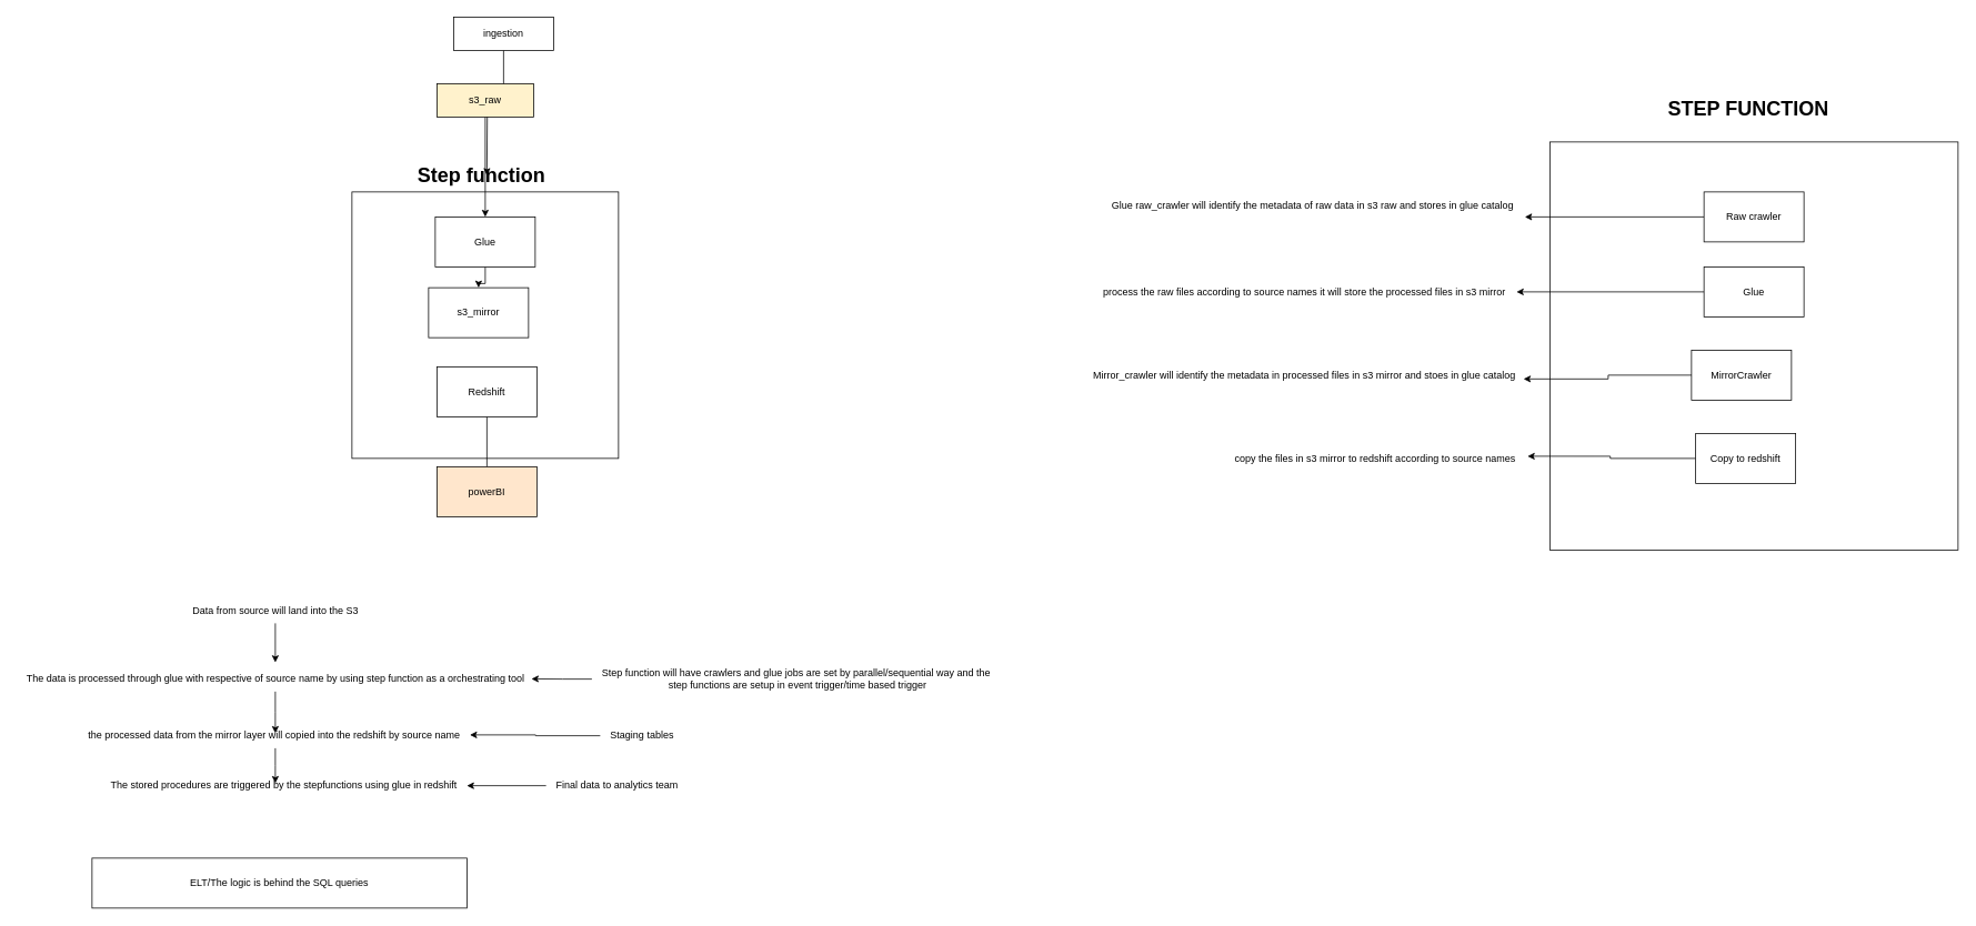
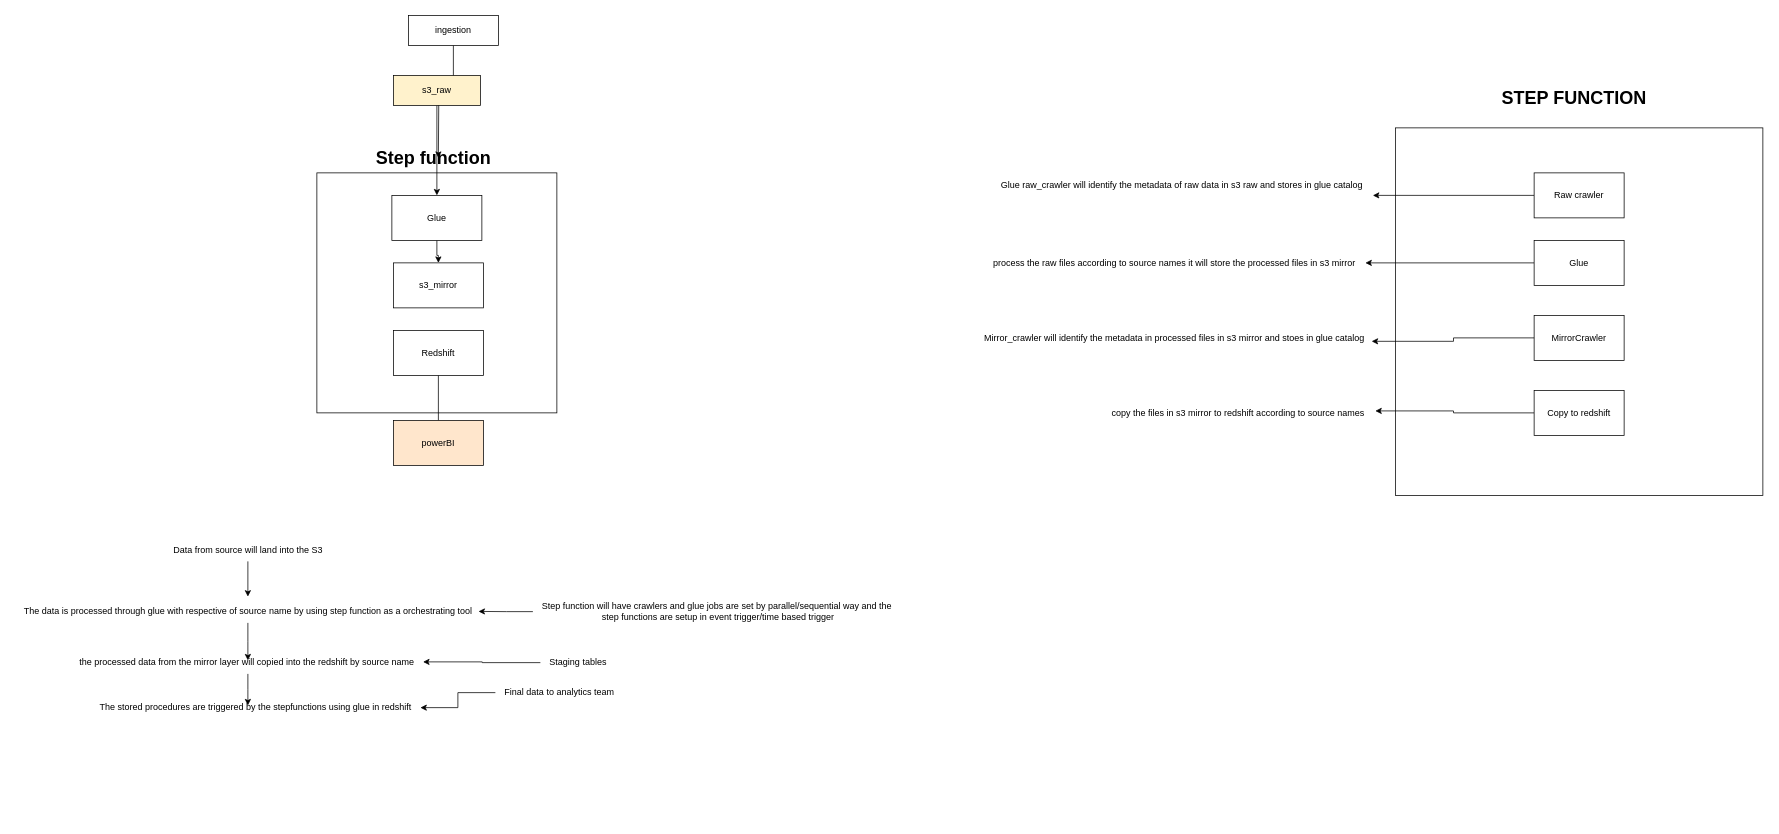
- <mxCell id="9" value="s3_mirror" style="rounded=0;whiteSpace=wrap;html=1;" vertex="1" parent="1"><mxGeometry x="514" y="345" width="120" height="60" as="geometry" /></mxCell>
+ <mxCell id="9" value="s3_mirror" style="rounded=0;whiteSpace=wrap;html=1;" vertex="1" parent="1"><mxGeometry x="524" y="350" width="120" height="60" as="geometry" /></mxCell>
- <mxCell id="34" value="MirrorCrawler" style="rounded=0;whiteSpace=wrap;html=1;" vertex="1" parent="1"><mxGeometry x="2030" y="420" width="120" height="60" as="geometry" /></mxCell>
+ <mxCell id="34" value="MirrorCrawler" style="rounded=0;whiteSpace=wrap;html=1;" vertex="1" parent="1"><mxGeometry x="2045" y="420" width="120" height="60" as="geometry" /></mxCell>
- <mxCell id="36" value="Copy to redshift" style="rounded=0;whiteSpace=wrap;html=1;" vertex="1" parent="1"><mxGeometry x="2035" y="520" width="120" height="60" as="geometry" /></mxCell>
+ <mxCell id="36" value="Copy to redshift" style="rounded=0;whiteSpace=wrap;html=1;" vertex="1" parent="1"><mxGeometry x="2045" y="520" width="120" height="60" as="geometry" /></mxCell>
- <mxCell id="26" value="Final data to analytics team" style="text;html=1;align=center;verticalAlign=middle;resizable=0;points=[];autosize=1;strokeColor=none;fillColor=none;" vertex="1" parent="1"><mxGeometry x="655" y="928" width="170" height="30" as="geometry" /></mxCell>
+ <mxCell id="26" value="Final data to analytics team" style="text;html=1;align=center;verticalAlign=middle;resizable=0;points=[];autosize=1;strokeColor=none;fillColor=none;" vertex="1" parent="1"><mxGeometry x="660" y="908" width="170" height="30" as="geometry" /></mxCell>
- <mxCell id="27" value="ELT/The logic is behind the SQL queries" style="rounded=0;whiteSpace=wrap;html=1;" vertex="1" parent="1"><mxGeometry x="110" y="1030" width="450" height="60" as="geometry" /></mxCell>
